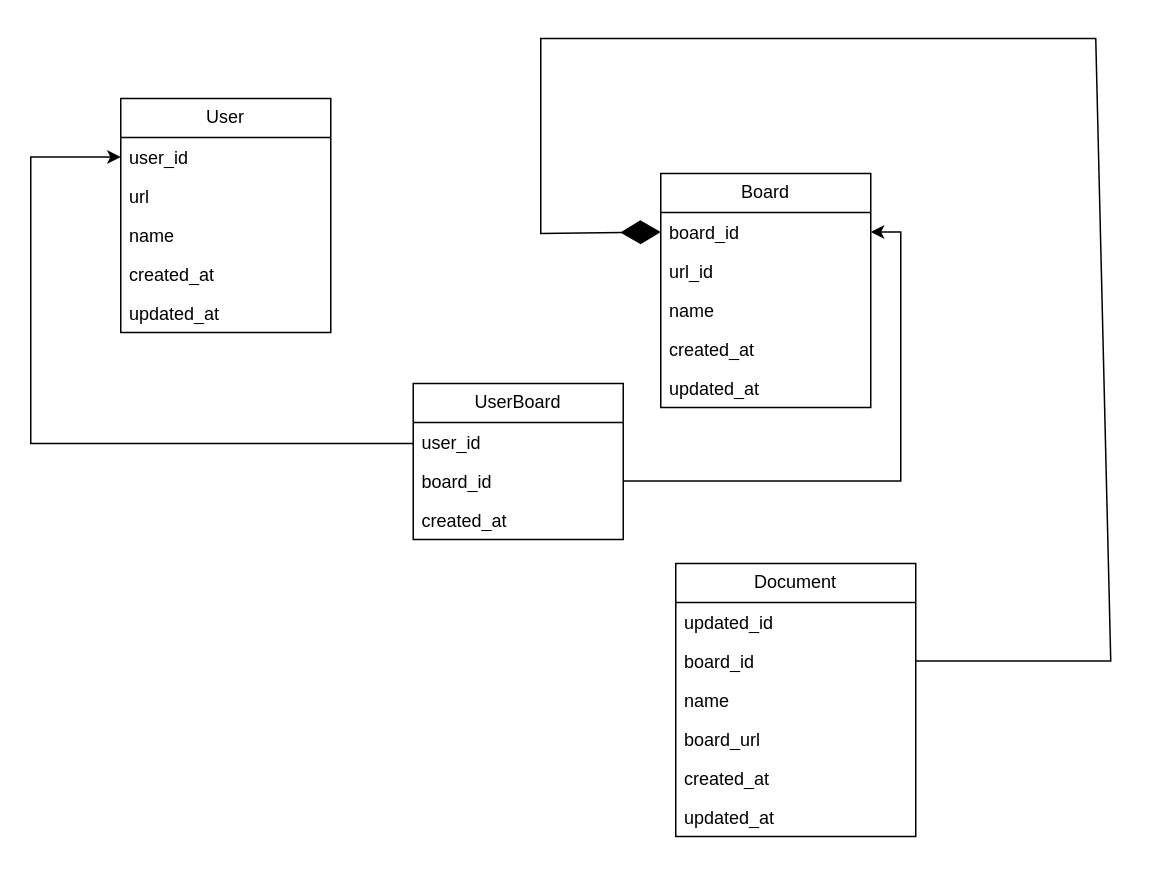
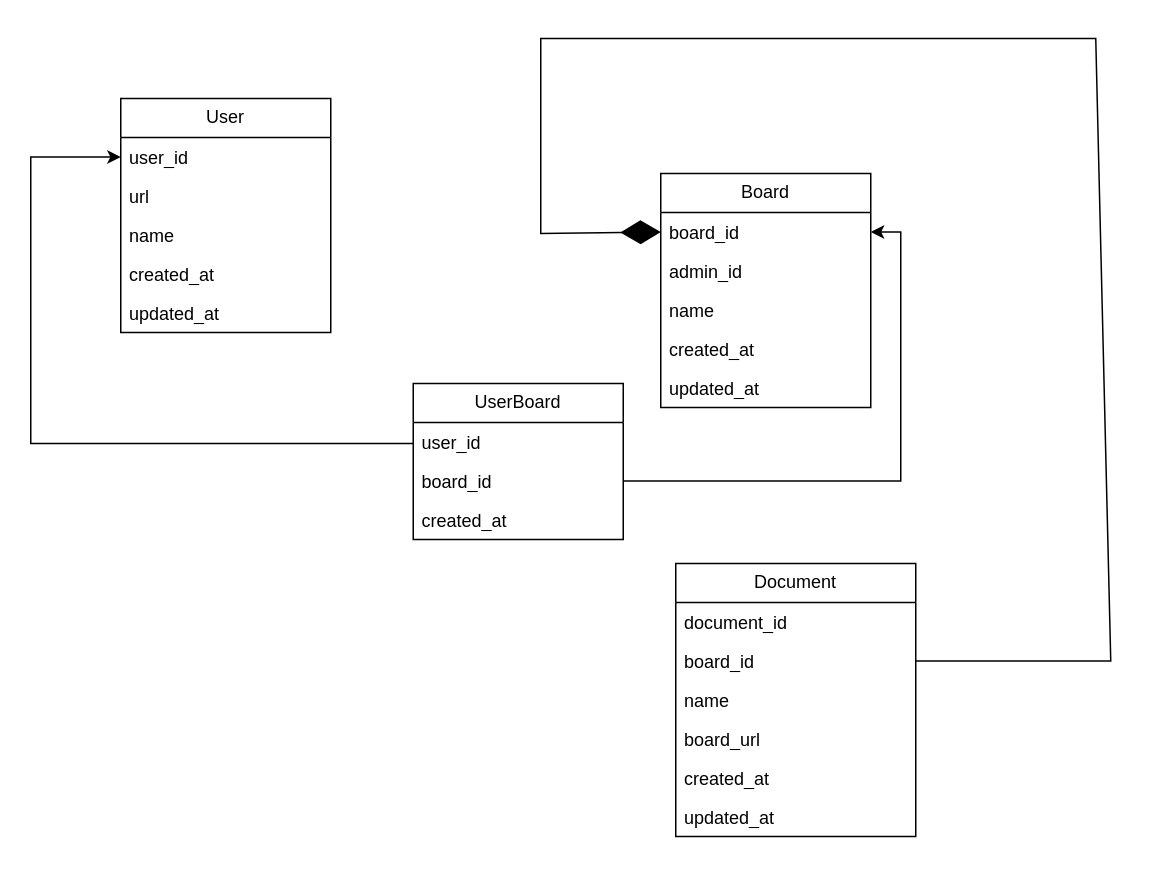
- <mxCell id="10" value="url_id" style="text;strokeColor=none;fillColor=none;align=left;verticalAlign=top;spacingLeft=4;spacingRight=4;overflow=hidden;rotatable=0;points=[[0,0.5],[1,0.5]];portConstraint=eastwest;whiteSpace=wrap;html=1;" parent="8" vertex="1"><mxGeometry y="52" width="140" height="26" as="geometry" /></mxCell>
+ <mxCell id="10" value="admin_id" style="text;strokeColor=none;fillColor=none;align=left;verticalAlign=top;spacingLeft=4;spacingRight=4;overflow=hidden;rotatable=0;points=[[0,0.5],[1,0.5]];portConstraint=eastwest;whiteSpace=wrap;html=1;" parent="8" vertex="1"><mxGeometry y="52" width="140" height="26" as="geometry" /></mxCell>
- <mxCell id="21" value="updated_id" style="text;strokeColor=none;fillColor=none;align=left;verticalAlign=top;spacingLeft=4;spacingRight=4;overflow=hidden;rotatable=0;points=[[0,0.5],[1,0.5]];portConstraint=eastwest;whiteSpace=wrap;html=1;" parent="20" vertex="1"><mxGeometry y="26" width="160" height="26" as="geometry" /></mxCell>
+ <mxCell id="21" value="document_id" style="text;strokeColor=none;fillColor=none;align=left;verticalAlign=top;spacingLeft=4;spacingRight=4;overflow=hidden;rotatable=0;points=[[0,0.5],[1,0.5]];portConstraint=eastwest;whiteSpace=wrap;html=1;" parent="20" vertex="1"><mxGeometry y="26" width="160" height="26" as="geometry" /></mxCell>
